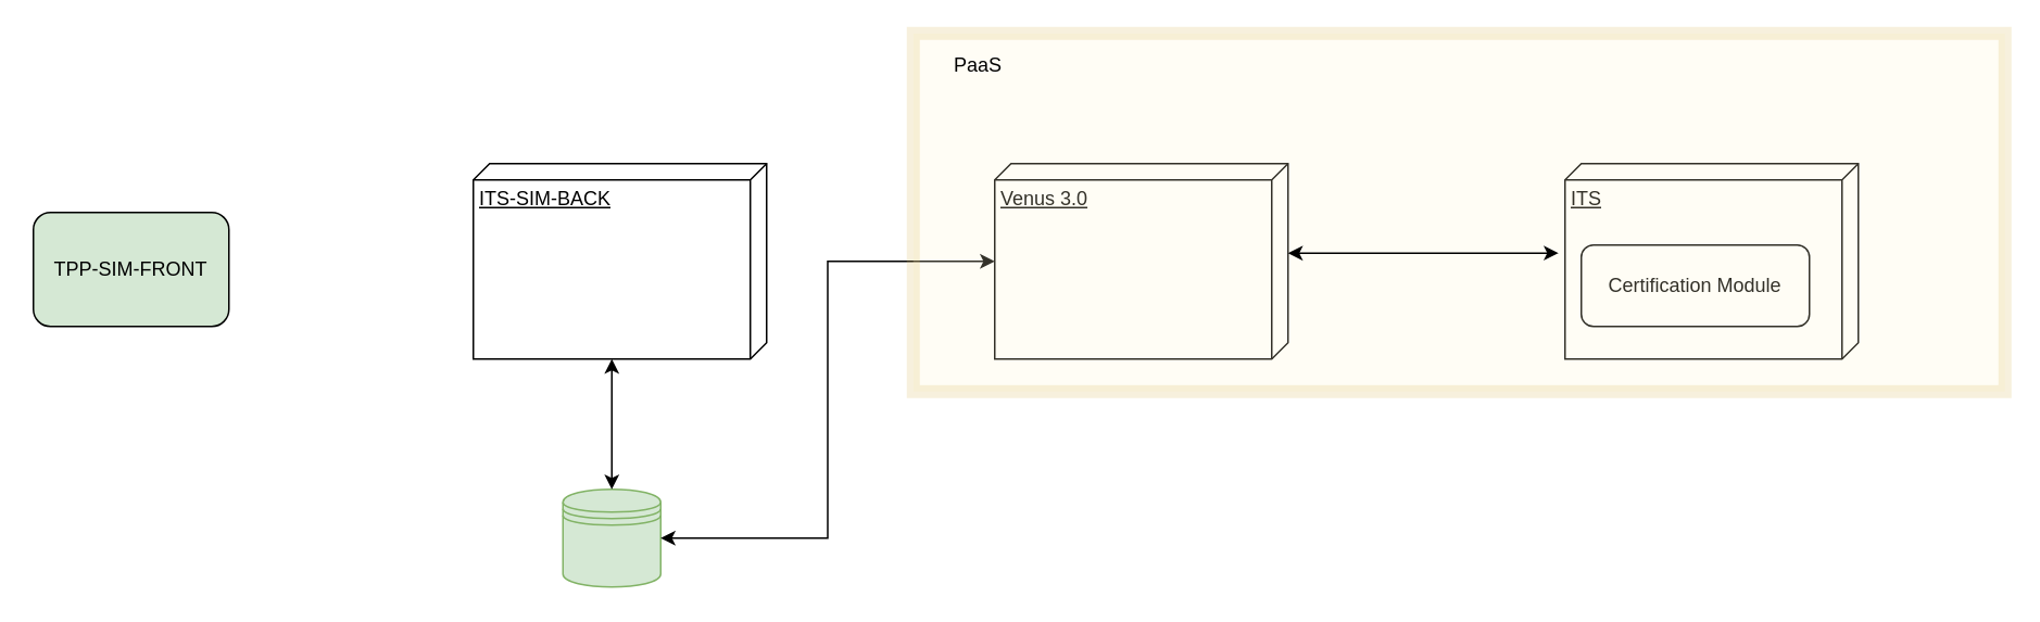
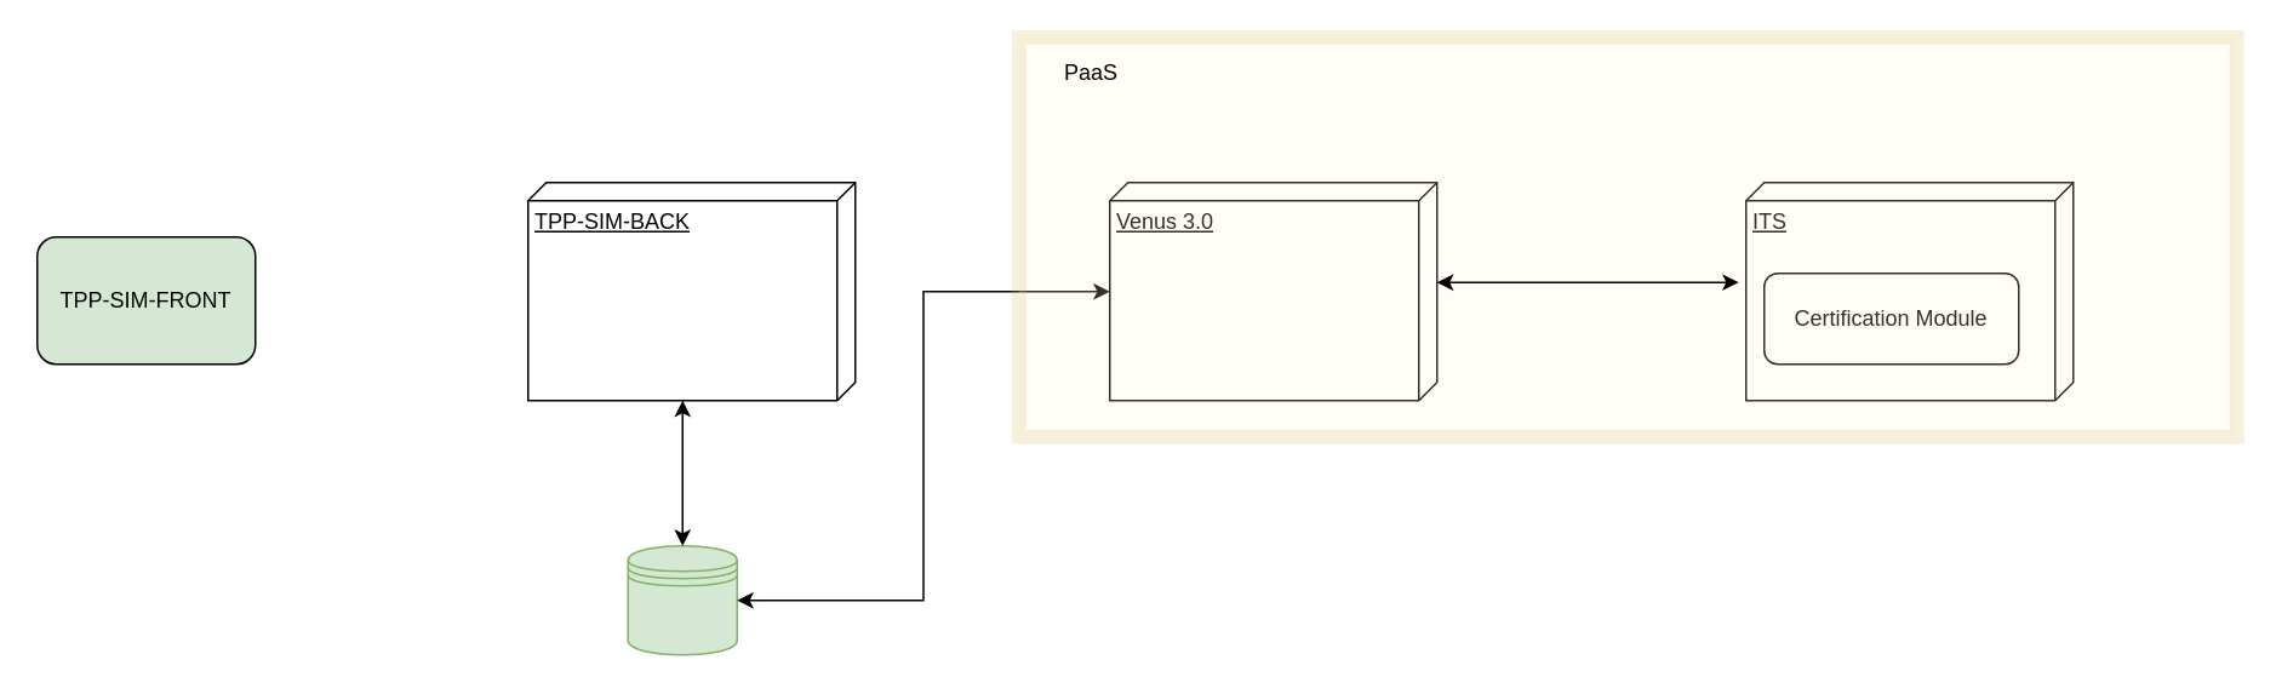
- <mxCell id="2" value="ITS-SIM-BACK" style="verticalAlign=top;align=left;spacingTop=8;spacingLeft=2;spacingRight=12;shape=cube;size=10;direction=south;fontStyle=4;html=1;" vertex="1" parent="1"><mxGeometry x="290" y="100" width="180" height="120" as="geometry" /></mxCell>
+ <mxCell id="2" value="TPP-SIM-BACK" style="verticalAlign=top;align=left;spacingTop=8;spacingLeft=2;spacingRight=12;shape=cube;size=10;direction=south;fontStyle=4;html=1;" vertex="1" parent="1"><mxGeometry x="290" y="100" width="180" height="120" as="geometry" /></mxCell>
